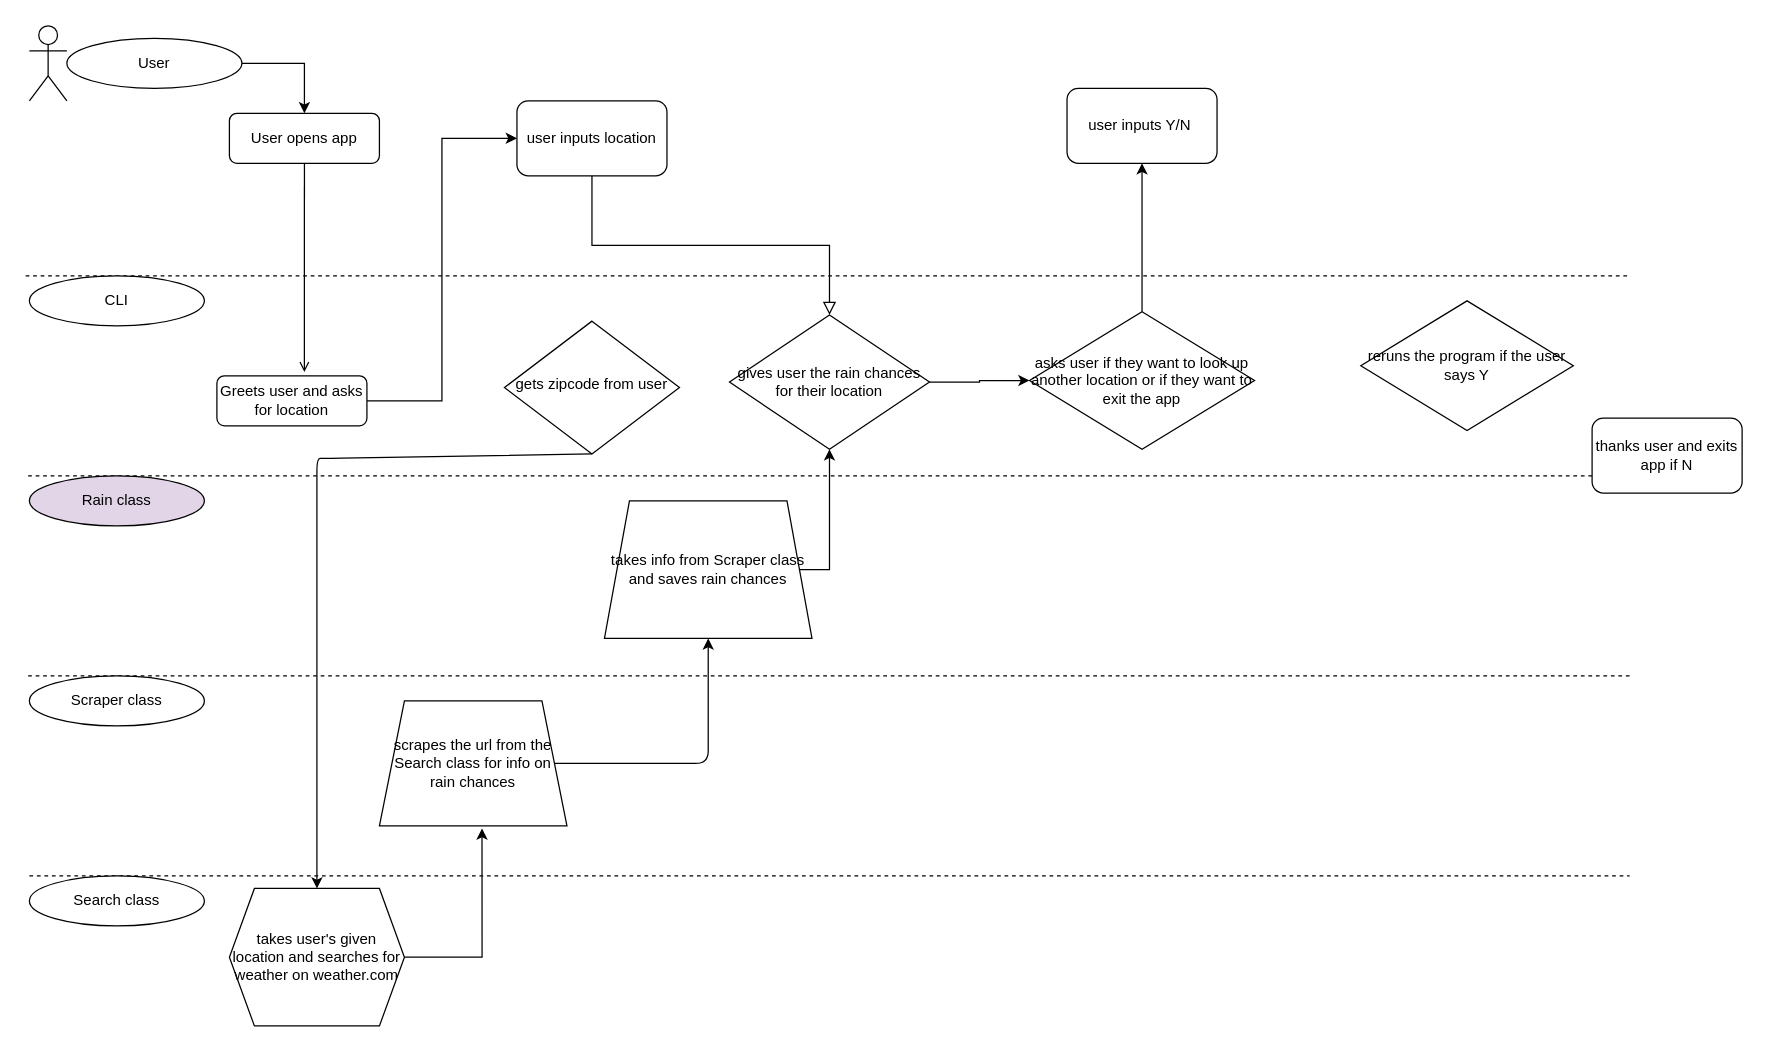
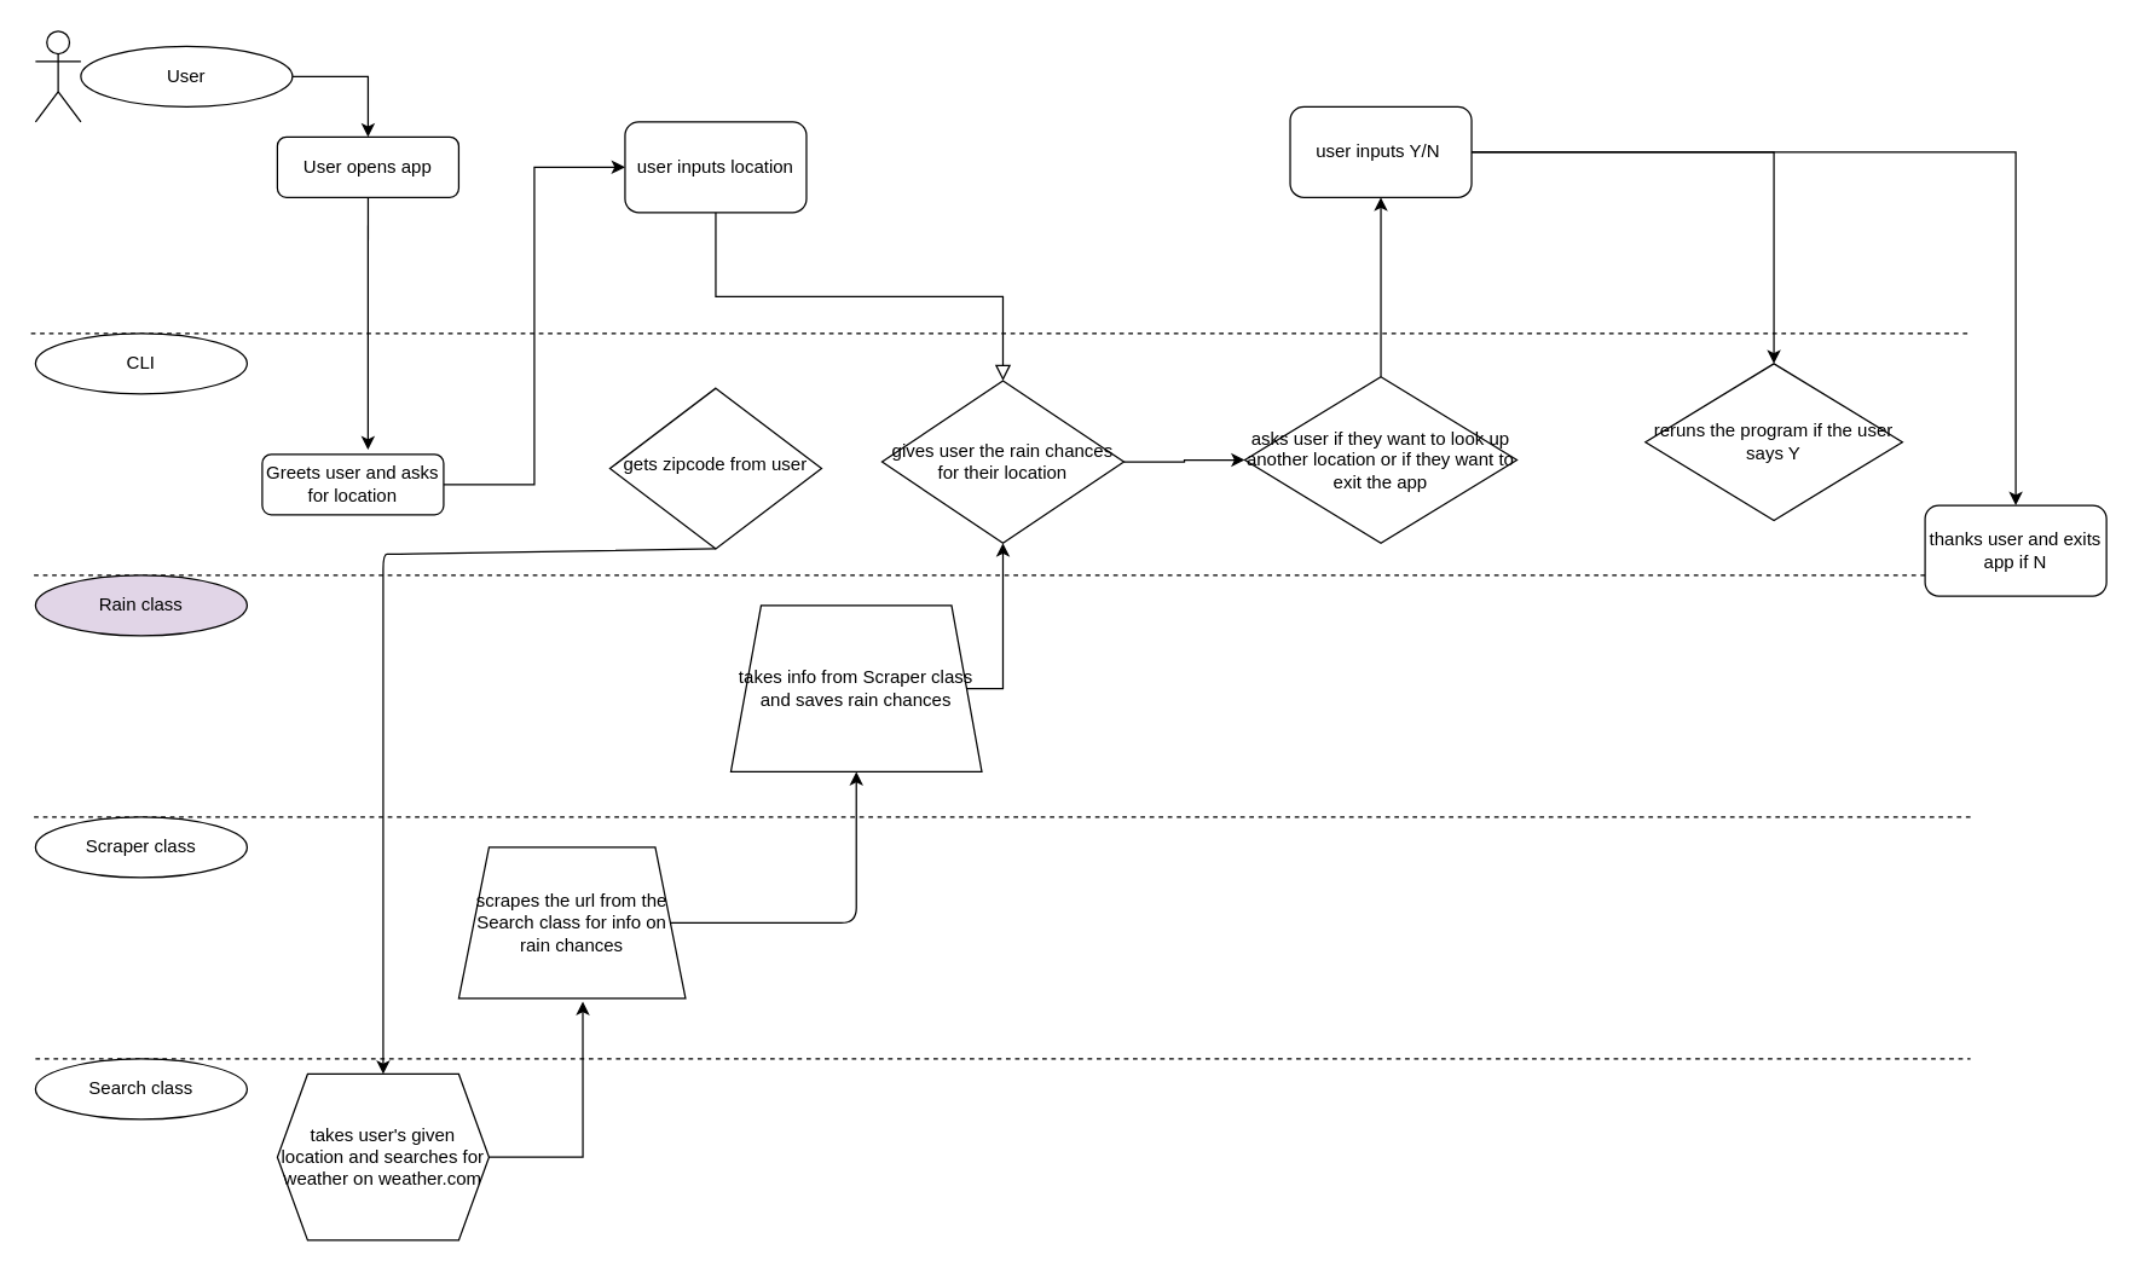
+ <mxCell id="32" style="edgeStyle=orthogonalEdgeStyle;rounded=0;orthogonalLoop=1;jettySize=auto;html=1;" parent="1" source="33" target="35" edge="1"><mxGeometry relative="1" as="geometry" /></mxCell>
+ <mxCell id="31" style="edgeStyle=orthogonalEdgeStyle;rounded=0;orthogonalLoop=1;jettySize=auto;html=1;entryX=0.5;entryY=0;entryDx=0;entryDy=0;" parent="1" source="33" target="34" edge="1"><mxGeometry relative="1" as="geometry" /></mxCell>
- <mxCell id="6" style="edgeStyle=orthogonalEdgeStyle;rounded=0;orthogonalLoop=1;jettySize=auto;html=1;exitX=0.5;exitY=1;exitDx=0;exitDy=0;entryX=0.583;entryY=-0.075;entryDx=0;entryDy=0;entryPerimeter=0;endArrow=open;" parent="1" source="7" target="4" edge="1"><mxGeometry relative="1" as="geometry" /></mxCell>
+ <mxCell id="6" style="edgeStyle=orthogonalEdgeStyle;rounded=0;orthogonalLoop=1;jettySize=auto;html=1;exitX=0.5;exitY=1;exitDx=0;exitDy=0;entryX=0.583;entryY=-0.075;entryDx=0;entryDy=0;entryPerimeter=0;" parent="1" source="7" target="4" edge="1"><mxGeometry relative="1" as="geometry" /></mxCell>
